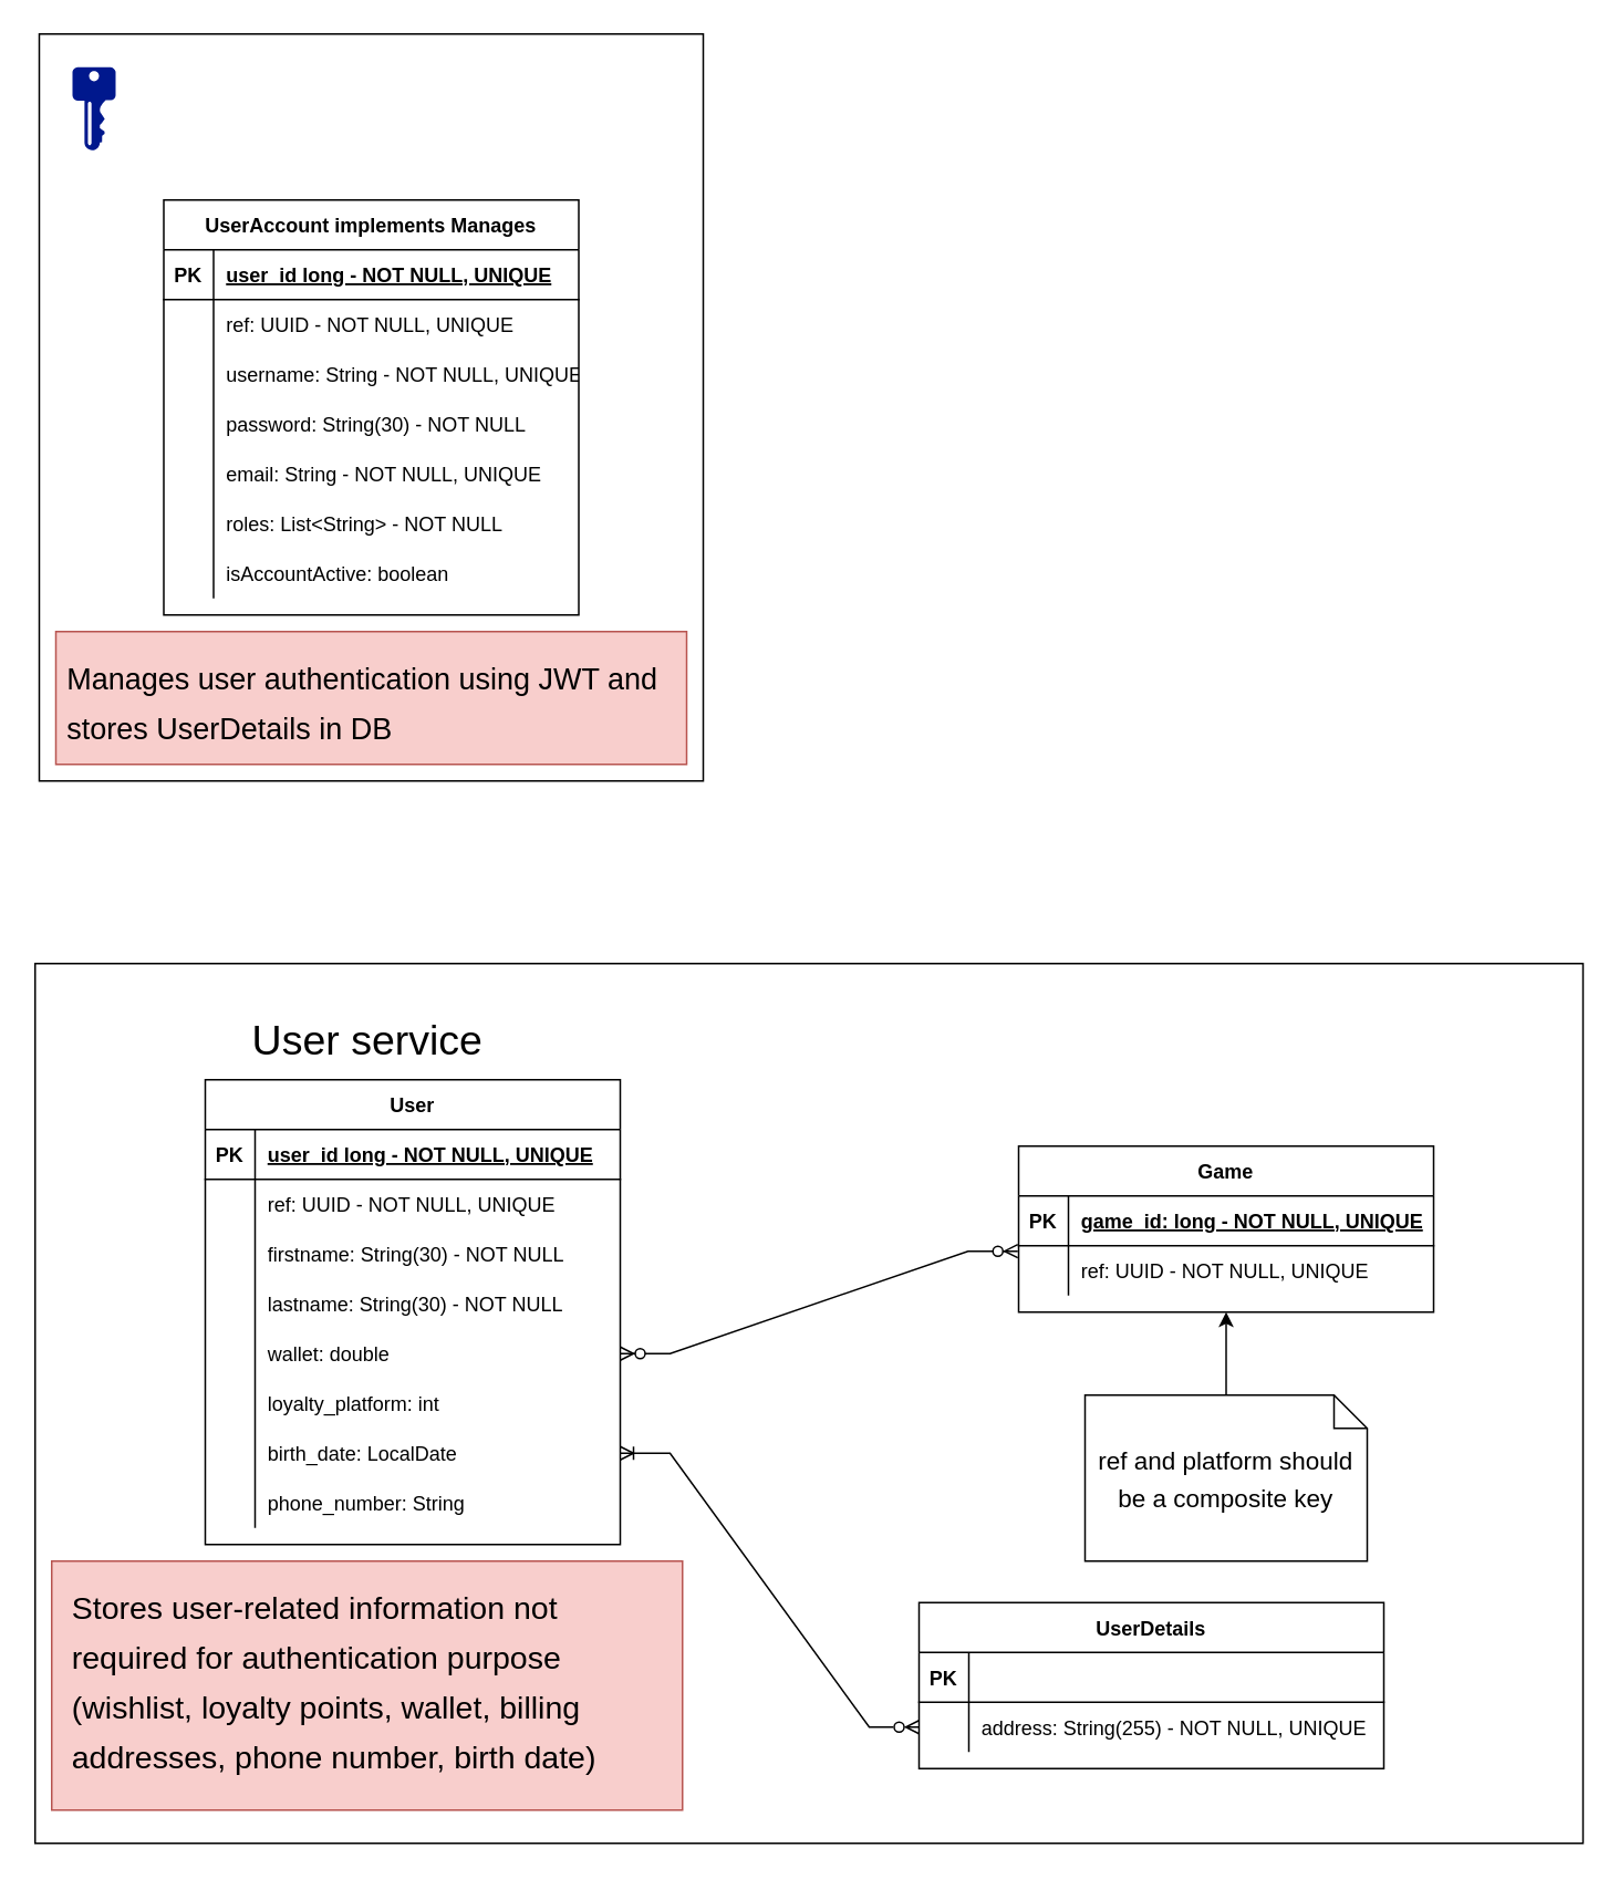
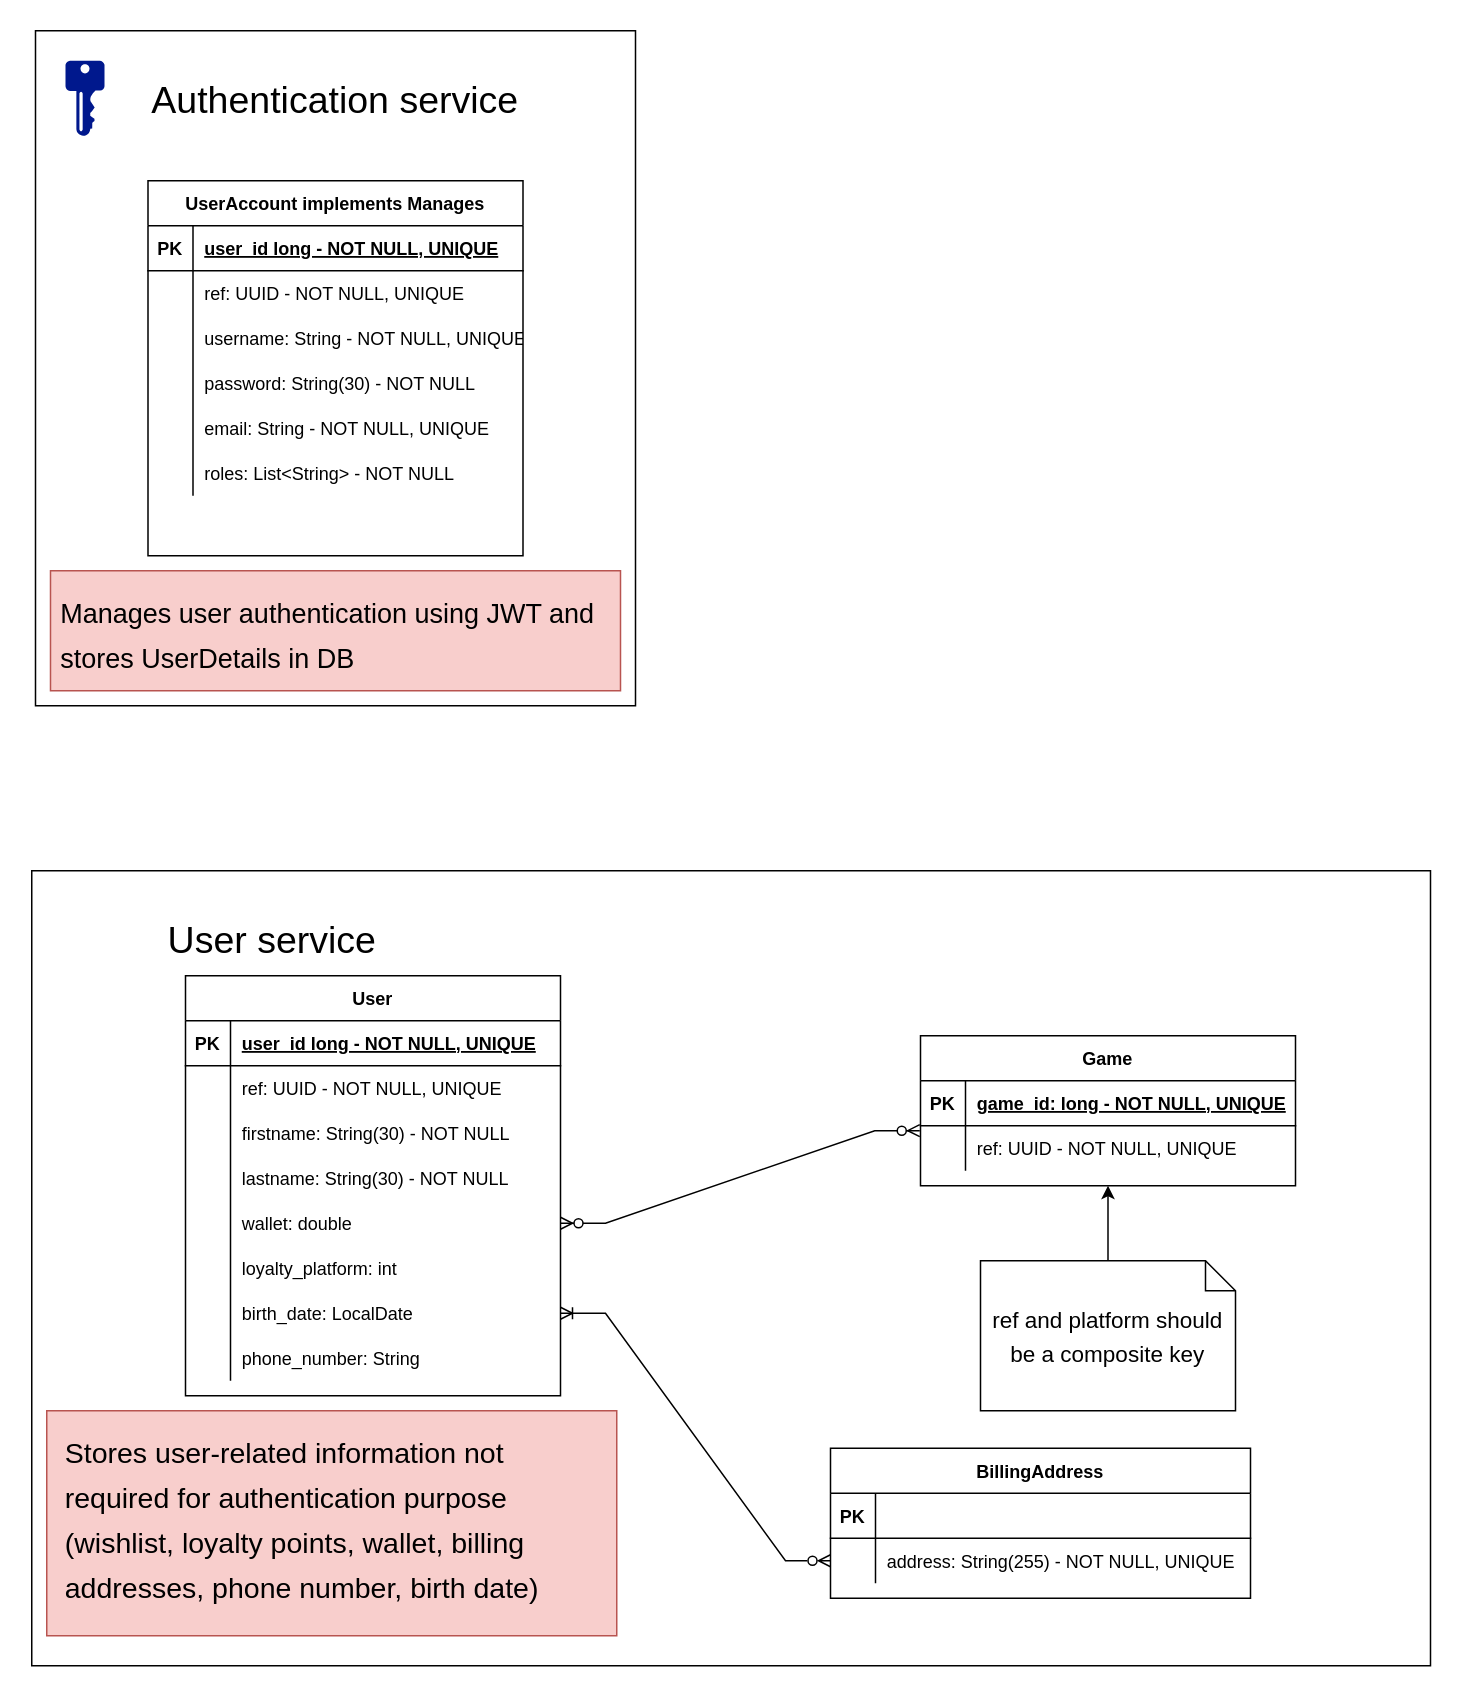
+ <mxCell id="25" value="&lt;font style=&quot;font-size: 25px&quot;&gt;Authentication service&lt;/font&gt;" style="text;html=1;strokeColor=none;fillColor=none;align=center;verticalAlign=middle;whiteSpace=wrap;rounded=0;" parent="1" vertex="1"><mxGeometry x="93" y="50" width="260" height="30" as="geometry" /></mxCell>
- <mxCell id="24" value="isAccountActive: boolean" style="shape=partialRectangle;overflow=hidden;connectable=0;fillColor=none;top=0;left=0;bottom=0;right=0;align=left;spacingLeft=6;" parent="22" vertex="1"><mxGeometry x="30" width="220" height="30" as="geometry"><mxRectangle width="220" height="30" as="alternateBounds" /></mxGeometry></mxCell>
- <mxCell id="55" value="&lt;font style=&quot;font-size: 25px&quot;&gt;User service&lt;/font&gt;" style="text;html=1;strokeColor=none;fillColor=none;align=center;verticalAlign=middle;whiteSpace=wrap;rounded=0;" parent="1" vertex="1"><mxGeometry x="90.5" y="610" width="260" height="30" as="geometry" /></mxCell>
+ <mxCell id="55" value="&lt;font style=&quot;font-size: 25px&quot;&gt;User service&lt;/font&gt;" style="text;html=1;strokeColor=none;fillColor=none;align=center;verticalAlign=middle;whiteSpace=wrap;rounded=0;" parent="1" vertex="1"><mxGeometry x="50.5" y="610" width="260" height="30" as="geometry" /></mxCell>
- <mxCell id="68" value="UserDetails" style="shape=table;startSize=30;container=1;collapsible=1;childLayout=tableLayout;fixedRows=1;rowLines=0;fontStyle=1;align=center;resizeLast=1;" parent="1" vertex="1"><mxGeometry x="553" y="965" width="280" height="100" as="geometry" /></mxCell>
+ <mxCell id="68" value="BillingAddress" style="shape=table;startSize=30;container=1;collapsible=1;childLayout=tableLayout;fixedRows=1;rowLines=0;fontStyle=1;align=center;resizeLast=1;" parent="1" vertex="1"><mxGeometry x="553" y="965" width="280" height="100" as="geometry" /></mxCell>
